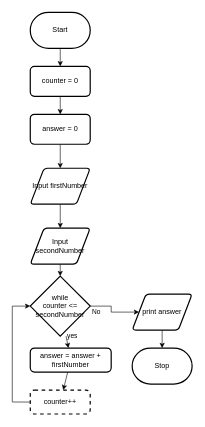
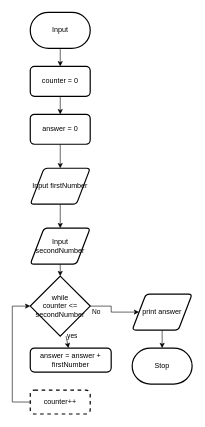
- <mxCell id="3" value="Start" style="strokeWidth=2;html=1;shape=mxgraph.flowchart.terminator;whiteSpace=wrap;" parent="1" vertex="1"><mxGeometry x="50" y="20" width="100" height="60" as="geometry" /></mxCell>
+ <mxCell id="3" value="Input" style="strokeWidth=2;html=1;shape=mxgraph.flowchart.terminator;whiteSpace=wrap;" parent="1" vertex="1"><mxGeometry x="50" y="20" width="100" height="60" as="geometry" /></mxCell>
- <mxCell id="14" style="edgeStyle=none;html=1;" edge="1" parent="1" source="15" target="19"><mxGeometry relative="1" as="geometry" /></mxCell>
